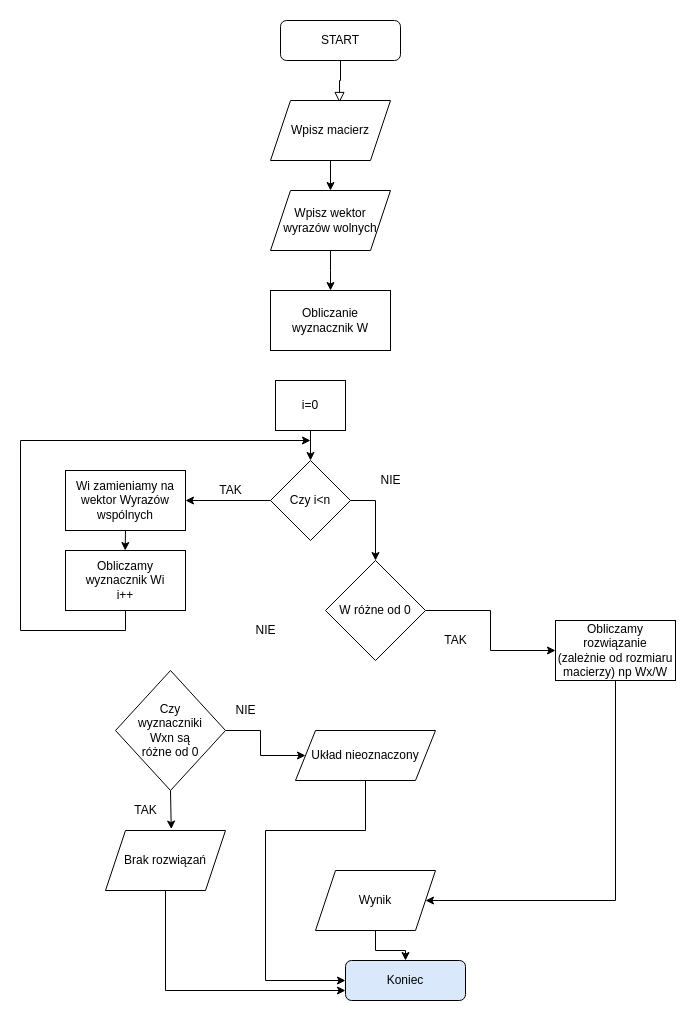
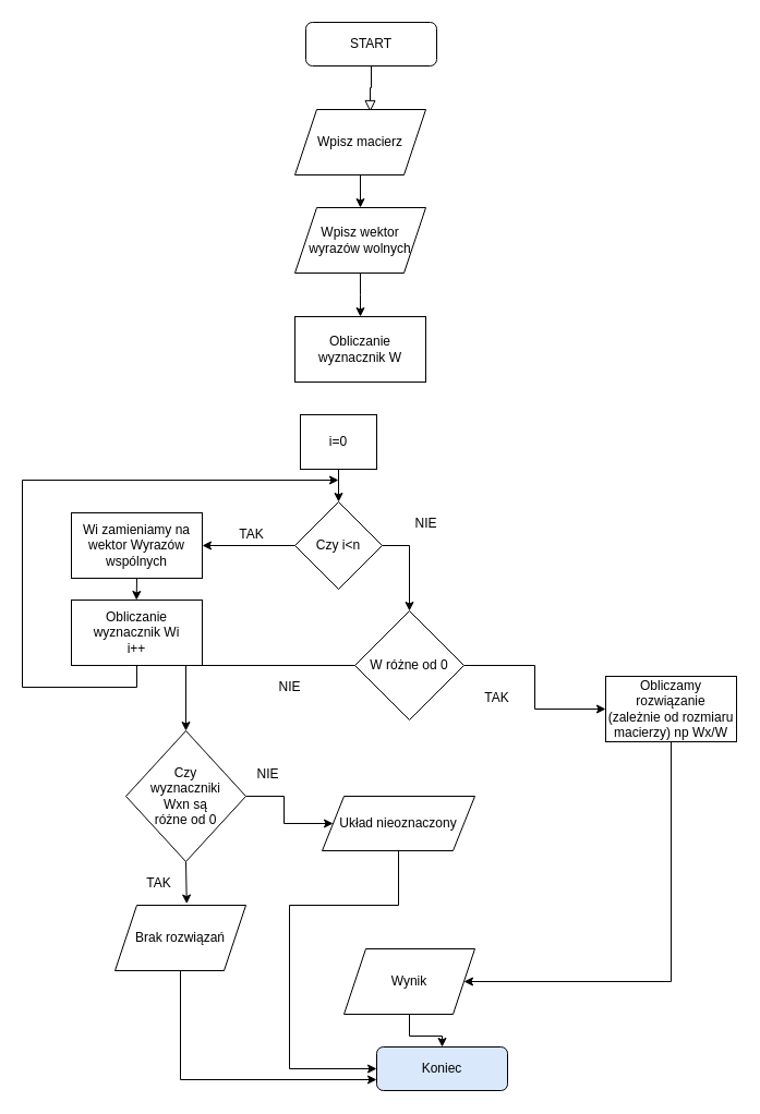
- <mxCell id="40" value="Obliczamy wyznacznik Wi&lt;br&gt;i++" style="whiteSpace=wrap;html=1;" vertex="1" parent="1"><mxGeometry x="65" y="550" width="120" height="60" as="geometry" /></mxCell>
+ <mxCell id="40" value="Obliczanie wyznacznik Wi&lt;br&gt;i++" style="whiteSpace=wrap;html=1;" vertex="1" parent="1"><mxGeometry x="65" y="550" width="120" height="60" as="geometry" /></mxCell>
+ <mxCell id="13" style="edgeStyle=orthogonalEdgeStyle;rounded=0;orthogonalLoop=1;jettySize=auto;html=1;exitX=0;exitY=0.5;exitDx=0;exitDy=0;entryX=0.5;entryY=0;entryDx=0;entryDy=0;" edge="1" parent="1" source="14" target="21"><mxGeometry relative="1" as="geometry"><mxPoint x="205" y="650.286" as="targetPoint" /></mxGeometry></mxCell>
